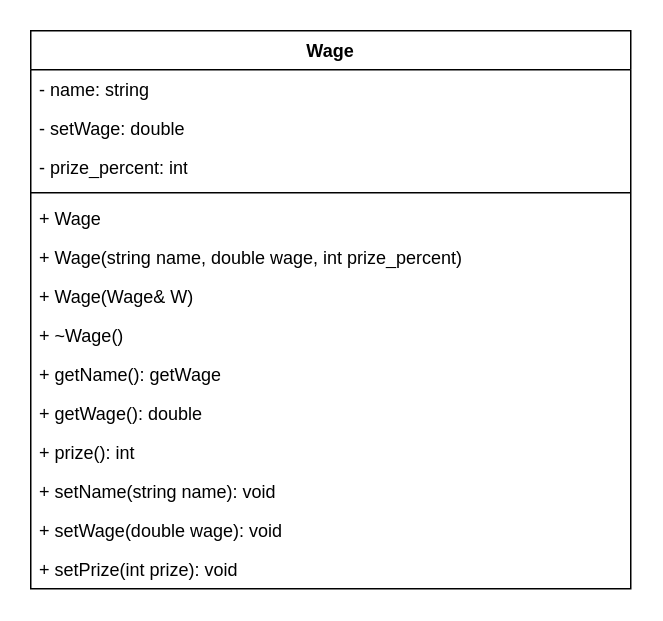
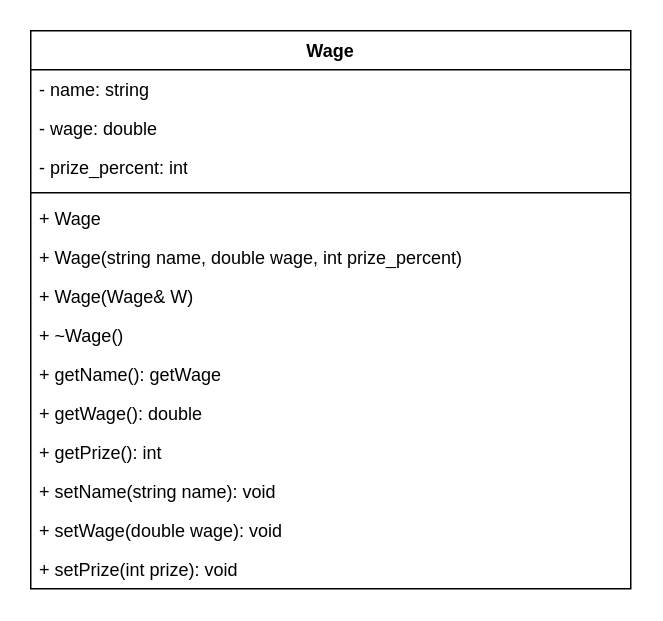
- <mxCell id="4" value="- setWage: double" style="text;strokeColor=none;fillColor=none;align=left;verticalAlign=top;spacingLeft=4;spacingRight=4;overflow=hidden;rotatable=0;points=[[0,0.5],[1,0.5]];portConstraint=eastwest;whiteSpace=wrap;html=1;" parent="2" vertex="1"><mxGeometry y="52" width="400" height="26" as="geometry" /></mxCell>
+ <mxCell id="4" value="- wage: double" style="text;strokeColor=none;fillColor=none;align=left;verticalAlign=top;spacingLeft=4;spacingRight=4;overflow=hidden;rotatable=0;points=[[0,0.5],[1,0.5]];portConstraint=eastwest;whiteSpace=wrap;html=1;" parent="2" vertex="1"><mxGeometry y="52" width="400" height="26" as="geometry" /></mxCell>
- <mxCell id="13" value="+ prize(): int" style="text;strokeColor=none;fillColor=none;align=left;verticalAlign=top;spacingLeft=4;spacingRight=4;overflow=hidden;rotatable=0;points=[[0,0.5],[1,0.5]];portConstraint=eastwest;whiteSpace=wrap;html=1;" parent="2" vertex="1"><mxGeometry y="268" width="400" height="26" as="geometry" /></mxCell>
+ <mxCell id="13" value="+ getPrize(): int" style="text;strokeColor=none;fillColor=none;align=left;verticalAlign=top;spacingLeft=4;spacingRight=4;overflow=hidden;rotatable=0;points=[[0,0.5],[1,0.5]];portConstraint=eastwest;whiteSpace=wrap;html=1;" parent="2" vertex="1"><mxGeometry y="268" width="400" height="26" as="geometry" /></mxCell>
